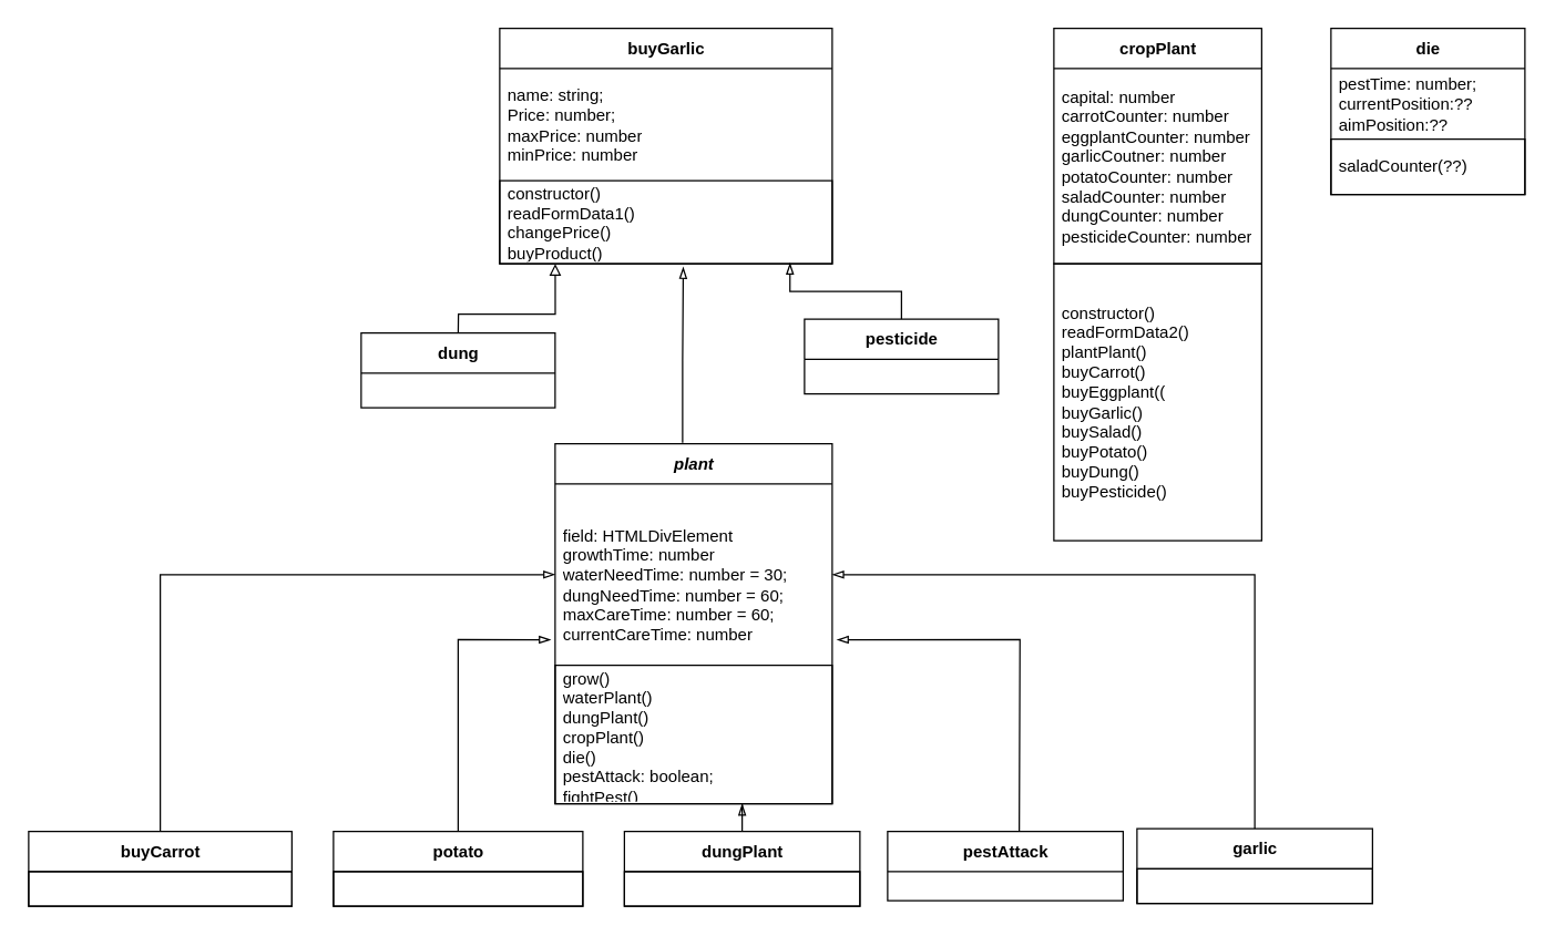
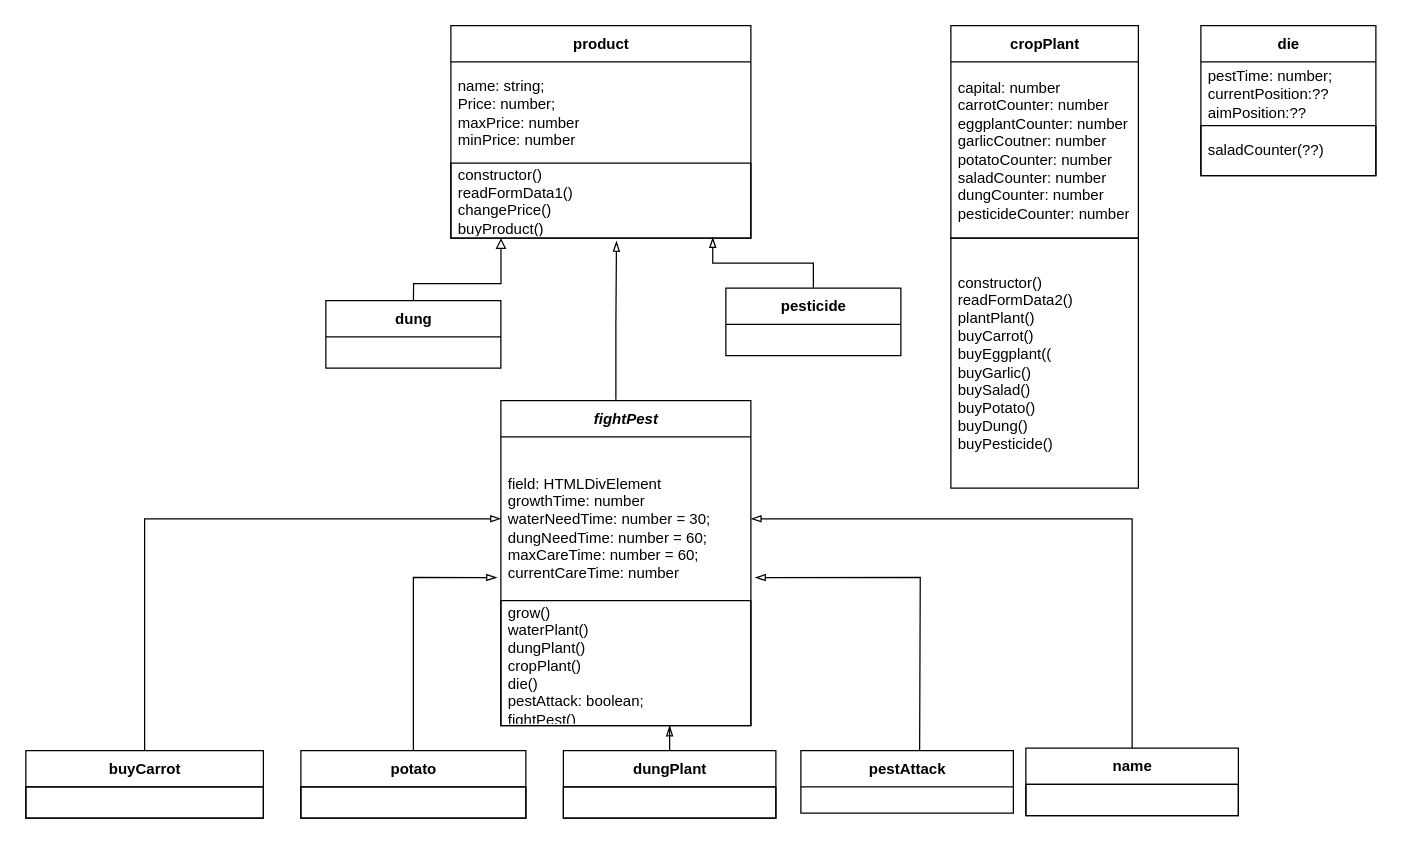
- <mxCell id="6" value="buyGarlic" style="swimlane;fontStyle=1;align=center;verticalAlign=middle;childLayout=stackLayout;horizontal=1;startSize=29;horizontalStack=0;resizeParent=1;resizeParentMax=0;resizeLast=0;collapsible=0;marginBottom=0;html=1;strokeColor=default;" parent="1" vertex="1"><mxGeometry x="360" y="20" width="240" height="170" as="geometry" /></mxCell>
+ <mxCell id="6" value="product" style="swimlane;fontStyle=1;align=center;verticalAlign=middle;childLayout=stackLayout;horizontal=1;startSize=29;horizontalStack=0;resizeParent=1;resizeParentMax=0;resizeLast=0;collapsible=0;marginBottom=0;html=1;strokeColor=default;" parent="1" vertex="1"><mxGeometry x="360" y="20" width="240" height="170" as="geometry" /></mxCell>
- <mxCell id="13" value="&lt;i&gt;plant&lt;/i&gt;" style="swimlane;fontStyle=1;align=center;verticalAlign=middle;childLayout=stackLayout;horizontal=1;startSize=29;horizontalStack=0;resizeParent=1;resizeParentMax=0;resizeLast=0;collapsible=0;marginBottom=0;html=1;" parent="1" vertex="1"><mxGeometry x="400" y="320" width="200" height="260" as="geometry" /></mxCell>
+ <mxCell id="13" value="&lt;i&gt;fightPest&lt;/i&gt;" style="swimlane;fontStyle=1;align=center;verticalAlign=middle;childLayout=stackLayout;horizontal=1;startSize=29;horizontalStack=0;resizeParent=1;resizeParentMax=0;resizeLast=0;collapsible=0;marginBottom=0;html=1;" parent="1" vertex="1"><mxGeometry x="400" y="320" width="200" height="260" as="geometry" /></mxCell>
- <mxCell id="28" value="garlic" style="swimlane;fontStyle=1;align=center;verticalAlign=middle;childLayout=stackLayout;horizontal=1;startSize=29;horizontalStack=0;resizeParent=1;resizeParentMax=0;resizeLast=0;collapsible=0;marginBottom=0;html=1;" parent="1" vertex="1"><mxGeometry x="820" y="598" width="170" height="54" as="geometry" /></mxCell>
+ <mxCell id="28" value="name" style="swimlane;fontStyle=1;align=center;verticalAlign=middle;childLayout=stackLayout;horizontal=1;startSize=29;horizontalStack=0;resizeParent=1;resizeParentMax=0;resizeLast=0;collapsible=0;marginBottom=0;html=1;" parent="1" vertex="1"><mxGeometry x="820" y="598" width="170" height="54" as="geometry" /></mxCell>
